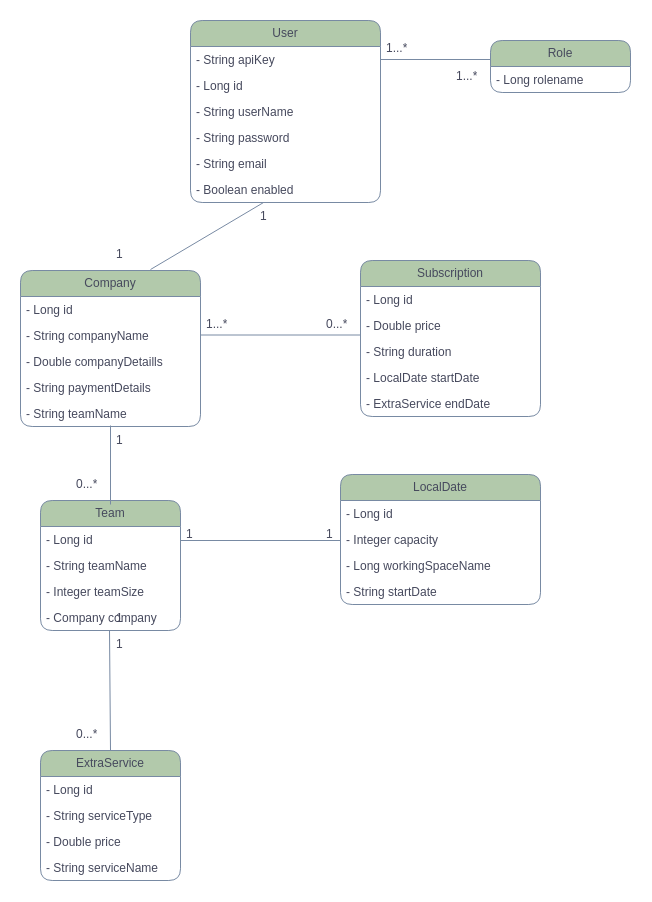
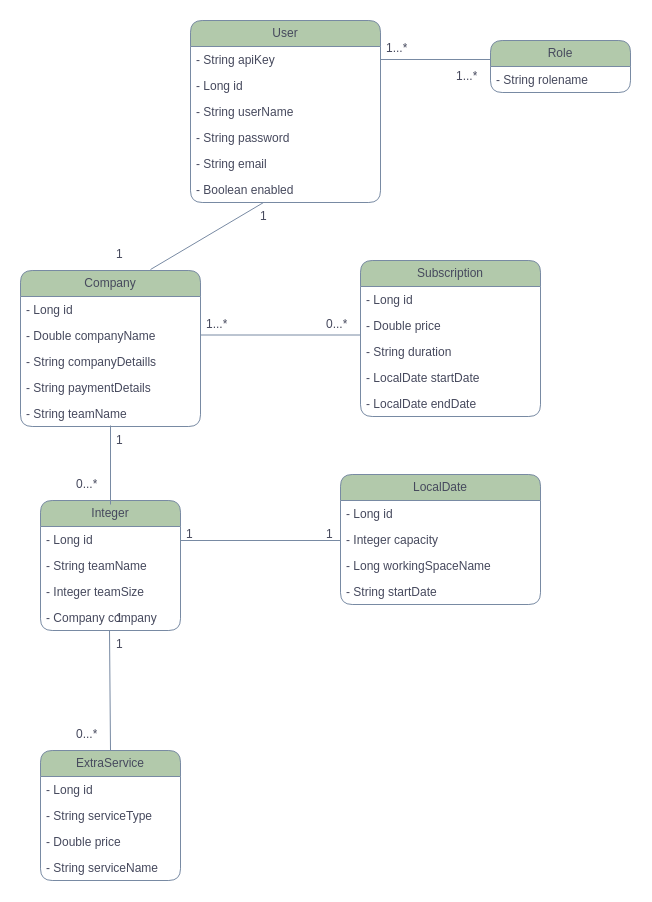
- <mxCell id="51" value="- Long rolename&amp;nbsp;" style="text;strokeColor=none;fillColor=none;align=left;verticalAlign=top;spacingLeft=4;spacingRight=4;overflow=hidden;rotatable=0;points=[[0,0.5],[1,0.5]];portConstraint=eastwest;whiteSpace=wrap;html=1;fontColor=#46495D;labelBackgroundColor=none;" vertex="1" parent="50"><mxGeometry y="26" width="140" height="26" as="geometry" /></mxCell>
+ <mxCell id="51" value="- String rolename&amp;nbsp;" style="text;strokeColor=none;fillColor=none;align=left;verticalAlign=top;spacingLeft=4;spacingRight=4;overflow=hidden;rotatable=0;points=[[0,0.5],[1,0.5]];portConstraint=eastwest;whiteSpace=wrap;html=1;fontColor=#46495D;labelBackgroundColor=none;" vertex="1" parent="50"><mxGeometry y="26" width="140" height="26" as="geometry" /></mxCell>
- <mxCell id="11" value="- String companyName" style="text;strokeColor=none;fillColor=none;align=left;verticalAlign=top;spacingLeft=4;spacingRight=4;overflow=hidden;rotatable=0;points=[[0,0.5],[1,0.5]];portConstraint=eastwest;whiteSpace=wrap;html=1;rounded=1;labelBackgroundColor=none;fontColor=#46495D;" vertex="1" parent="9"><mxGeometry y="52" width="180" height="26" as="geometry" /></mxCell>
+ <mxCell id="11" value="- Double companyName" style="text;strokeColor=none;fillColor=none;align=left;verticalAlign=top;spacingLeft=4;spacingRight=4;overflow=hidden;rotatable=0;points=[[0,0.5],[1,0.5]];portConstraint=eastwest;whiteSpace=wrap;html=1;rounded=1;labelBackgroundColor=none;fontColor=#46495D;" vertex="1" parent="9"><mxGeometry y="52" width="180" height="26" as="geometry" /></mxCell>
- <mxCell id="12" value="- Double companyDetaills" style="text;strokeColor=none;fillColor=none;align=left;verticalAlign=top;spacingLeft=4;spacingRight=4;overflow=hidden;rotatable=0;points=[[0,0.5],[1,0.5]];portConstraint=eastwest;whiteSpace=wrap;html=1;rounded=1;labelBackgroundColor=none;fontColor=#46495D;" vertex="1" parent="9"><mxGeometry y="78" width="180" height="26" as="geometry" /></mxCell>
+ <mxCell id="12" value="- String companyDetaills" style="text;strokeColor=none;fillColor=none;align=left;verticalAlign=top;spacingLeft=4;spacingRight=4;overflow=hidden;rotatable=0;points=[[0,0.5],[1,0.5]];portConstraint=eastwest;whiteSpace=wrap;html=1;rounded=1;labelBackgroundColor=none;fontColor=#46495D;" vertex="1" parent="9"><mxGeometry y="78" width="180" height="26" as="geometry" /></mxCell>
- <mxCell id="20" value="- ExtraService endDate" style="text;strokeColor=none;fillColor=none;align=left;verticalAlign=top;spacingLeft=4;spacingRight=4;overflow=hidden;rotatable=0;points=[[0,0.5],[1,0.5]];portConstraint=eastwest;whiteSpace=wrap;html=1;rounded=1;labelBackgroundColor=none;fontColor=#46495D;" vertex="1" parent="15"><mxGeometry y="130" width="180" height="26" as="geometry" /></mxCell>
+ <mxCell id="20" value="- LocalDate endDate" style="text;strokeColor=none;fillColor=none;align=left;verticalAlign=top;spacingLeft=4;spacingRight=4;overflow=hidden;rotatable=0;points=[[0,0.5],[1,0.5]];portConstraint=eastwest;whiteSpace=wrap;html=1;rounded=1;labelBackgroundColor=none;fontColor=#46495D;" vertex="1" parent="15"><mxGeometry y="130" width="180" height="26" as="geometry" /></mxCell>
- <mxCell id="21" value="Team" style="swimlane;fontStyle=0;childLayout=stackLayout;horizontal=1;startSize=26;fillColor=#B2C9AB;horizontalStack=0;resizeParent=1;resizeParentMax=0;resizeLast=0;collapsible=1;marginBottom=0;whiteSpace=wrap;html=1;rounded=1;labelBackgroundColor=none;strokeColor=#788AA3;fontColor=#46495D;" vertex="1" parent="1"><mxGeometry x="40" y="500" width="140" height="130" as="geometry" /></mxCell>
+ <mxCell id="21" value="Integer" style="swimlane;fontStyle=0;childLayout=stackLayout;horizontal=1;startSize=26;fillColor=#B2C9AB;horizontalStack=0;resizeParent=1;resizeParentMax=0;resizeLast=0;collapsible=1;marginBottom=0;whiteSpace=wrap;html=1;rounded=1;labelBackgroundColor=none;strokeColor=#788AA3;fontColor=#46495D;" vertex="1" parent="1"><mxGeometry x="40" y="500" width="140" height="130" as="geometry" /></mxCell>
